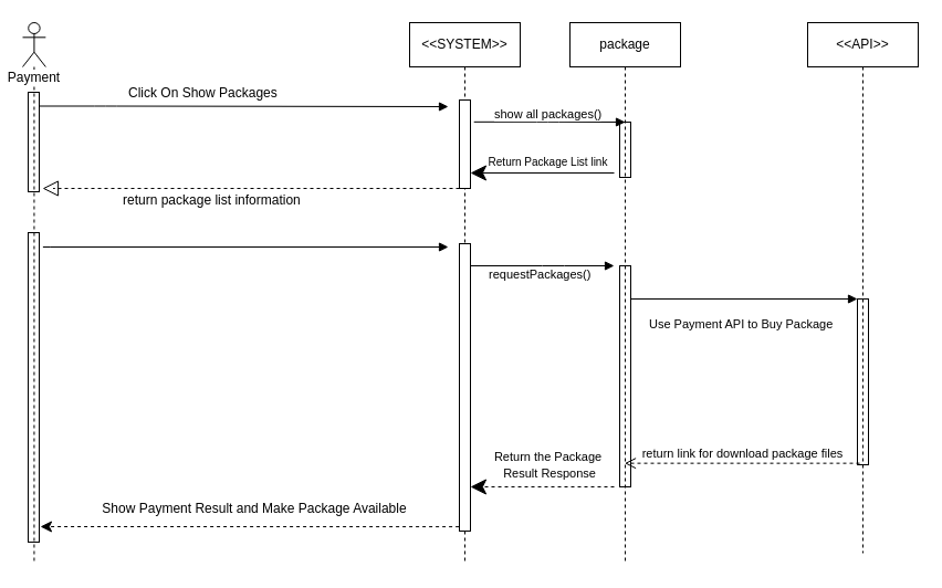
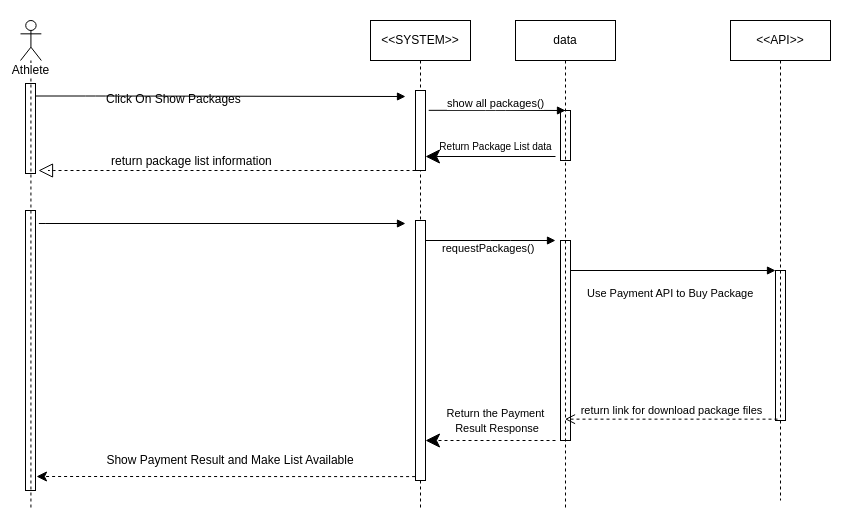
- <mxCell id="15" value="package" style="shape=umlLifeline;perimeter=lifelinePerimeter;whiteSpace=wrap;html=1;container=1;collapsible=0;recursiveResize=0;outlineConnect=0;perimeterSpacing=0;" parent="1" vertex="1"><mxGeometry x="515" y="20" width="100" height="490" as="geometry" /></mxCell>
+ <mxCell id="15" value="data" style="shape=umlLifeline;perimeter=lifelinePerimeter;whiteSpace=wrap;html=1;container=1;collapsible=0;recursiveResize=0;outlineConnect=0;perimeterSpacing=0;" parent="1" vertex="1"><mxGeometry x="515" y="20" width="100" height="490" as="geometry" /></mxCell>
- <mxCell id="5" value="Click On Show Packages" style="text;strokeColor=none;fillColor=none;align=left;verticalAlign=top;spacingLeft=4;spacingRight=4;overflow=hidden;rotatable=0;points=[[0,0.5],[1,0.5]];portConstraint=eastwest;" parent="1" vertex="1"><mxGeometry x="110" y="70" width="218" height="26" as="geometry" /></mxCell>
+ <mxCell id="5" value="Click On Show Packages" style="text;strokeColor=none;fillColor=none;align=left;verticalAlign=top;spacingLeft=4;spacingRight=4;overflow=hidden;rotatable=0;points=[[0,0.5],[1,0.5]];portConstraint=eastwest;" parent="1" vertex="1"><mxGeometry x="100" y="85" width="218" height="26" as="geometry" /></mxCell>
- <mxCell id="17" value="Payment" style="shape=umlLifeline;participant=umlActor;perimeter=lifelinePerimeter;whiteSpace=wrap;html=1;container=1;collapsible=0;recursiveResize=0;verticalAlign=top;spacingTop=36;labelBackgroundColor=#ffffff;outlineConnect=0;" parent="1" vertex="1"><mxGeometry x="20" y="20" width="20.85" height="490" as="geometry" /></mxCell>
+ <mxCell id="17" value="Athlete" style="shape=umlLifeline;participant=umlActor;perimeter=lifelinePerimeter;whiteSpace=wrap;html=1;container=1;collapsible=0;recursiveResize=0;verticalAlign=top;spacingTop=36;labelBackgroundColor=#ffffff;outlineConnect=0;" parent="1" vertex="1"><mxGeometry x="20" y="20" width="20.85" height="490" as="geometry" /></mxCell>
- <mxCell id="25" value="&lt;font style=&quot;font-size: 10px&quot;&gt;Return Package List link&lt;/font&gt;" style="text;html=1;align=center;verticalAlign=middle;resizable=0;points=[];;autosize=1;" parent="1" vertex="1"><mxGeometry x="430" y="136" width="130" height="20" as="geometry" /></mxCell>
+ <mxCell id="25" value="&lt;font style=&quot;font-size: 10px&quot;&gt;Return Package List data&lt;/font&gt;" style="text;html=1;align=center;verticalAlign=middle;resizable=0;points=[];;autosize=1;" parent="1" vertex="1"><mxGeometry x="430" y="136" width="130" height="20" as="geometry" /></mxCell>
- <mxCell id="8" value="return package list information" style="text;strokeColor=none;fillColor=none;align=left;verticalAlign=top;spacingLeft=4;spacingRight=4;overflow=hidden;rotatable=0;points=[[0,0.5],[1,0.5]];portConstraint=eastwest;" parent="1" vertex="1"><mxGeometry x="105" y="167" width="170" height="26" as="geometry" /></mxCell>
+ <mxCell id="8" value="return package list information" style="text;strokeColor=none;fillColor=none;align=left;verticalAlign=top;spacingLeft=4;spacingRight=4;overflow=hidden;rotatable=0;points=[[0,0.5],[1,0.5]];portConstraint=eastwest;" parent="1" vertex="1"><mxGeometry x="105" y="147" width="170" height="26" as="geometry" /></mxCell>
- <mxCell id="26" value="&lt;font style=&quot;font-size: 11px&quot;&gt;Return the Package&lt;br&gt;&amp;nbsp;Result Response&lt;/font&gt;" style="text;html=1;align=center;verticalAlign=middle;resizable=0;points=[];;autosize=1;" parent="1" vertex="1"><mxGeometry x="440" y="405" width="110" height="30" as="geometry" /></mxCell>
+ <mxCell id="26" value="&lt;font style=&quot;font-size: 11px&quot;&gt;Return the Payment&lt;br&gt;&amp;nbsp;Result Response&lt;/font&gt;" style="text;html=1;align=center;verticalAlign=middle;resizable=0;points=[];;autosize=1;" parent="1" vertex="1"><mxGeometry x="440" y="405" width="110" height="30" as="geometry" /></mxCell>
- <mxCell id="27" value="Show Payment Result and Make Package Available" style="text;html=1;strokeColor=none;fillColor=none;align=center;verticalAlign=middle;whiteSpace=wrap;rounded=0;" parent="1" vertex="1"><mxGeometry x="65" y="450" width="330" height="20" as="geometry" /></mxCell>
+ <mxCell id="27" value="Show Payment Result and Make List Available" style="text;html=1;strokeColor=none;fillColor=none;align=center;verticalAlign=middle;whiteSpace=wrap;rounded=0;" parent="1" vertex="1"><mxGeometry x="65" y="450" width="330" height="20" as="geometry" /></mxCell>
